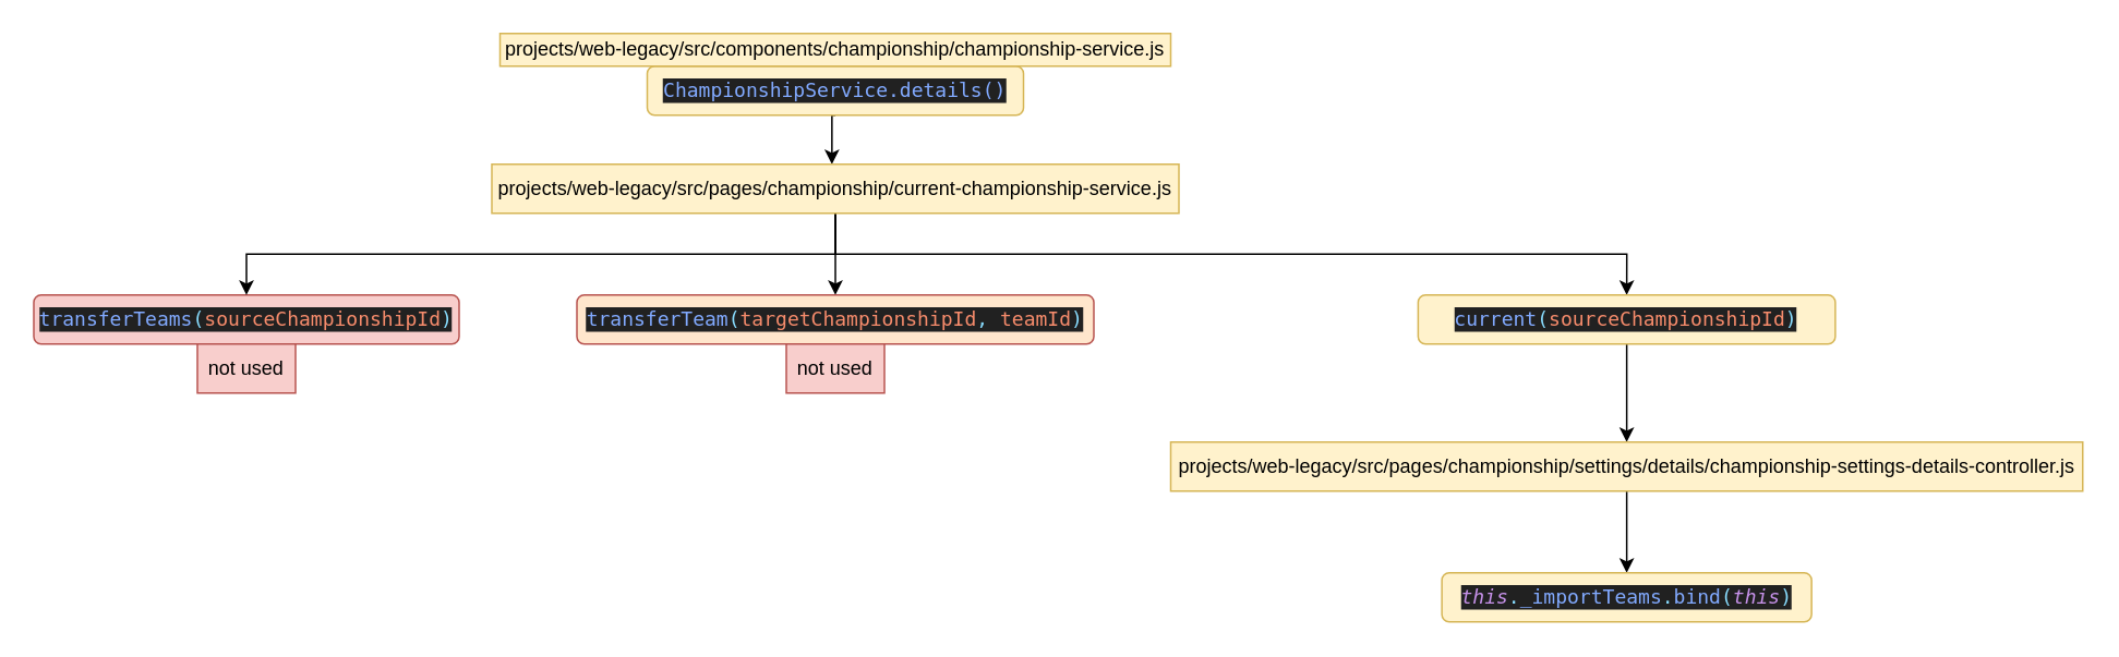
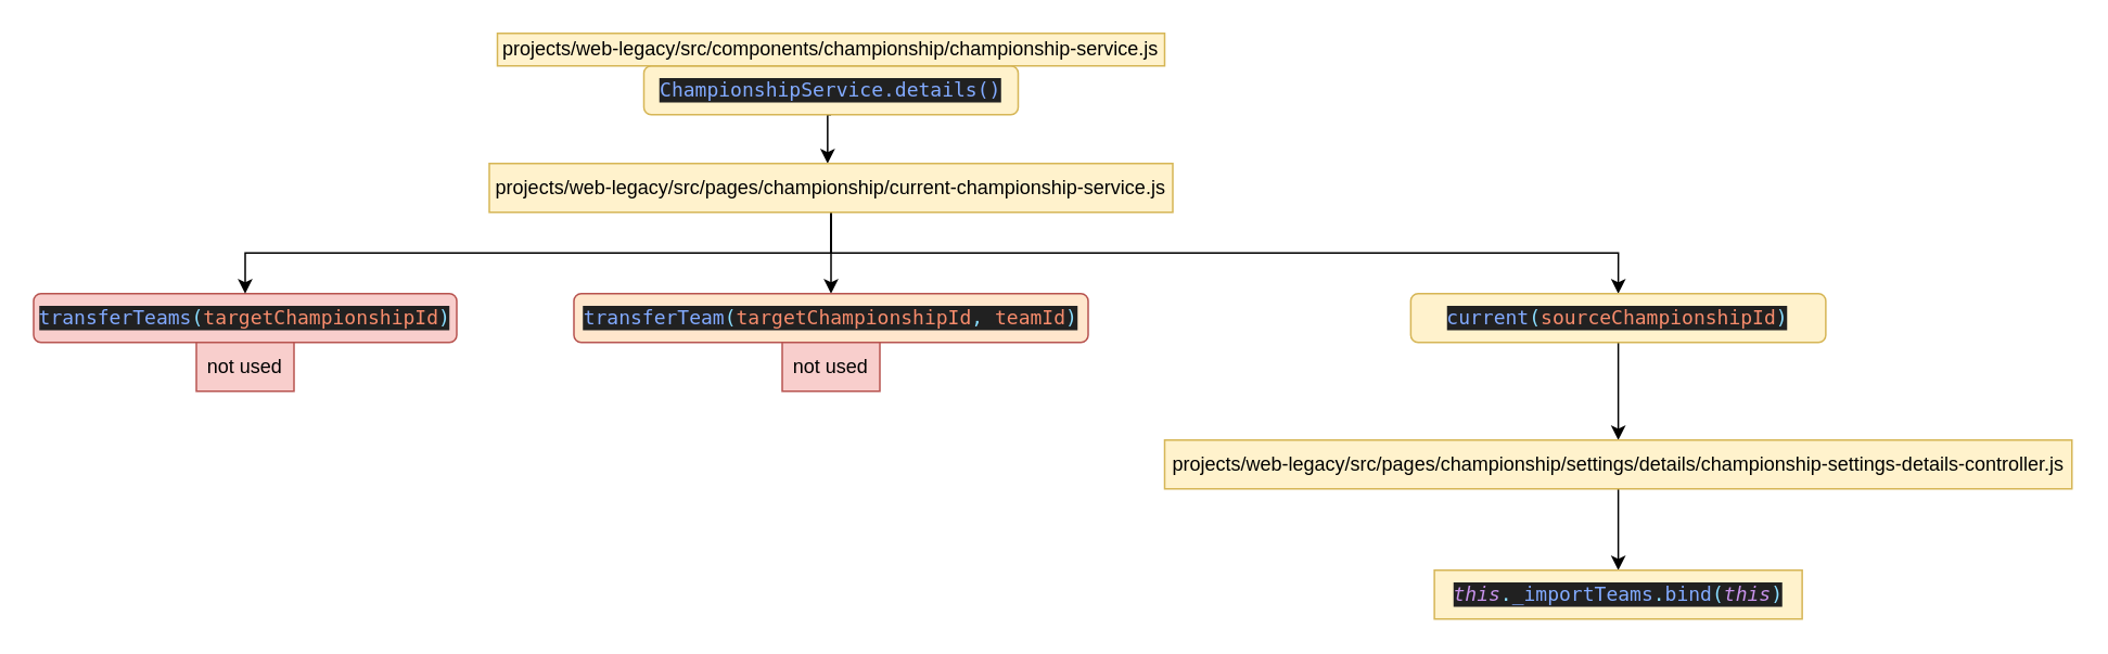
- <mxCell id="5" value="&lt;pre style=&quot;background-color: #212121 ; color: #eeffff ; font-family: &amp;#34;menlo&amp;#34; , monospace ; font-size: 9.0pt&quot;&gt;&lt;span style=&quot;color: #82aaff&quot;&gt;transferTeams&lt;/span&gt;&lt;span style=&quot;color: #89ddff&quot;&gt;(&lt;/span&gt;&lt;span style=&quot;color: #f78c6c&quot;&gt;sourceChampionshipId&lt;/span&gt;&lt;span style=&quot;color: #89ddff&quot;&gt;)&lt;/span&gt;&lt;/pre&gt;" style="rounded=1;whiteSpace=wrap;html=1;fillColor=#f8cecc;strokeColor=#b85450;" vertex="1" parent="1"><mxGeometry x="20" y="180" width="260" height="30" as="geometry" /></mxCell>
+ <mxCell id="5" value="&lt;pre style=&quot;background-color: #212121 ; color: #eeffff ; font-family: &amp;#34;menlo&amp;#34; , monospace ; font-size: 9.0pt&quot;&gt;&lt;span style=&quot;color: #82aaff&quot;&gt;transferTeams&lt;/span&gt;&lt;span style=&quot;color: #89ddff&quot;&gt;(&lt;/span&gt;&lt;span style=&quot;color: #f78c6c&quot;&gt;targetChampionshipId&lt;/span&gt;&lt;span style=&quot;color: #89ddff&quot;&gt;)&lt;/span&gt;&lt;/pre&gt;" style="rounded=1;whiteSpace=wrap;html=1;fillColor=#f8cecc;strokeColor=#b85450;" vertex="1" parent="1"><mxGeometry x="20" y="180" width="260" height="30" as="geometry" /></mxCell>
- <mxCell id="17" value="&lt;pre style=&quot;background-color: #212121 ; color: #eeffff ; font-family: &amp;#34;menlo&amp;#34; , monospace ; font-size: 9.0pt&quot;&gt;&lt;span style=&quot;color: #c792ea ; font-style: italic&quot;&gt;this&lt;/span&gt;&lt;span style=&quot;color: #89ddff&quot;&gt;.&lt;/span&gt;&lt;span style=&quot;color: #82aaff&quot;&gt;_importTeams&lt;/span&gt;&lt;span style=&quot;color: #89ddff&quot;&gt;.&lt;/span&gt;&lt;span style=&quot;color: #82aaff&quot;&gt;bind&lt;/span&gt;&lt;span style=&quot;color: #89ddff&quot;&gt;(&lt;/span&gt;&lt;span style=&quot;color: #c792ea ; font-style: italic&quot;&gt;this&lt;/span&gt;&lt;span style=&quot;color: #89ddff&quot;&gt;)&lt;/span&gt;&lt;/pre&gt;" style="rounded=1;whiteSpace=wrap;html=1;fillColor=#fff2cc;strokeColor=#d6b656;" vertex="1" parent="1"><mxGeometry x="880.75" y="350" width="226" height="30" as="geometry" /></mxCell>
+ <mxCell id="17" value="&lt;pre style=&quot;background-color: #212121 ; color: #eeffff ; font-family: &amp;#34;menlo&amp;#34; , monospace ; font-size: 9.0pt&quot;&gt;&lt;span style=&quot;color: #c792ea ; font-style: italic&quot;&gt;this&lt;/span&gt;&lt;span style=&quot;color: #89ddff&quot;&gt;.&lt;/span&gt;&lt;span style=&quot;color: #82aaff&quot;&gt;_importTeams&lt;/span&gt;&lt;span style=&quot;color: #89ddff&quot;&gt;.&lt;/span&gt;&lt;span style=&quot;color: #82aaff&quot;&gt;bind&lt;/span&gt;&lt;span style=&quot;color: #89ddff&quot;&gt;(&lt;/span&gt;&lt;span style=&quot;color: #c792ea ; font-style: italic&quot;&gt;this&lt;/span&gt;&lt;span style=&quot;color: #89ddff&quot;&gt;)&lt;/span&gt;&lt;/pre&gt;" style="whiteSpace=wrap;html=1;fillColor=#fff2cc;strokeColor=#d6b656;rounded=0;" vertex="1" parent="1"><mxGeometry x="880.75" y="350" width="226" height="30" as="geometry" /></mxCell>
